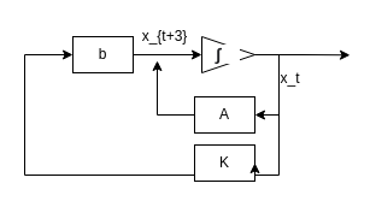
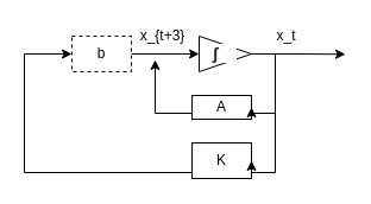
- <mxCell id="5" value="b" style="whiteSpace=wrap;html=1;" vertex="1" parent="1"><mxGeometry x="60" y="30" width="50" height="30" as="geometry" /></mxCell>
+ <mxCell id="5" value="b" style="whiteSpace=wrap;html=1;dashed=1;" vertex="1" parent="1"><mxGeometry x="60" y="30" width="50" height="30" as="geometry" /></mxCell>
- <mxCell id="13" value="x_t" style="text;html=1;align=center;verticalAlign=middle;resizable=0;points=[];autosize=1;strokeColor=none;" vertex="1" parent="1"><mxGeometry x="225" y="55" width="30" height="20" as="geometry" /></mxCell>
+ <mxCell id="13" value="x_t" style="text;html=1;align=center;verticalAlign=middle;resizable=0;points=[];autosize=1;strokeColor=none;" vertex="1" parent="1"><mxGeometry x="225" y="20" width="30" height="20" as="geometry" /></mxCell>
- <mxCell id="3" value="A" style="whiteSpace=wrap;html=1;" vertex="1" parent="1"><mxGeometry x="161" y="80" width="50" height="30" as="geometry" /></mxCell>
+ <mxCell id="3" value="A" style="whiteSpace=wrap;html=1;" vertex="1" parent="1"><mxGeometry x="161" y="80" width="50" height="20" as="geometry" /></mxCell>
